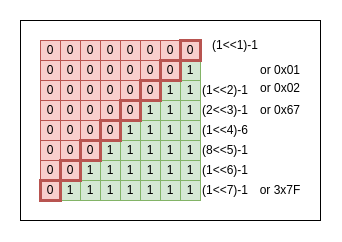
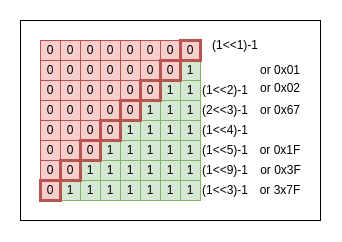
- <mxCell id="60" value="(1&amp;lt;&amp;lt;4)-6" style="text;html=1;strokeColor=none;fillColor=none;align=center;verticalAlign=middle;whiteSpace=wrap;rounded=0;" parent="1" vertex="1"><mxGeometry x="205" y="122.5" width="40" height="15" as="geometry" /></mxCell>
+ <mxCell id="60" value="(1&amp;lt;&amp;lt;4)-1" style="text;html=1;strokeColor=none;fillColor=none;align=center;verticalAlign=middle;whiteSpace=wrap;rounded=0;" parent="1" vertex="1"><mxGeometry x="205" y="122.5" width="40" height="15" as="geometry" /></mxCell>
- <mxCell id="61" value="(8&amp;lt;&amp;lt;5)-1" style="text;html=1;strokeColor=none;fillColor=none;align=center;verticalAlign=middle;whiteSpace=wrap;rounded=0;" parent="1" vertex="1"><mxGeometry x="205" y="142.5" width="40" height="15" as="geometry" /></mxCell>
+ <mxCell id="61" value="(1&amp;lt;&amp;lt;5)-1" style="text;html=1;strokeColor=none;fillColor=none;align=center;verticalAlign=middle;whiteSpace=wrap;rounded=0;" parent="1" vertex="1"><mxGeometry x="205" y="142.5" width="40" height="15" as="geometry" /></mxCell>
+ <mxCell id="67" value="or 0x1F" style="text;html=1;strokeColor=none;fillColor=none;align=center;verticalAlign=middle;whiteSpace=wrap;rounded=0;" parent="1" vertex="1"><mxGeometry x="255" y="142.5" width="50" height="15" as="geometry" /></mxCell>
- <mxCell id="62" value="(1&amp;lt;&amp;lt;6)-1" style="text;html=1;strokeColor=none;fillColor=none;align=center;verticalAlign=middle;whiteSpace=wrap;rounded=0;" parent="1" vertex="1"><mxGeometry x="205" y="162.5" width="40" height="15" as="geometry" /></mxCell>
+ <mxCell id="62" value="(1&amp;lt;&amp;lt;9)-1" style="text;html=1;strokeColor=none;fillColor=none;align=center;verticalAlign=middle;whiteSpace=wrap;rounded=0;" parent="1" vertex="1"><mxGeometry x="205" y="162.5" width="40" height="15" as="geometry" /></mxCell>
+ <mxCell id="68" value="or 0x3F" style="text;html=1;strokeColor=none;fillColor=none;align=center;verticalAlign=middle;whiteSpace=wrap;rounded=0;" parent="1" vertex="1"><mxGeometry x="257.5" y="162.5" width="45" height="15" as="geometry" /></mxCell>
- <mxCell id="63" value="(1&amp;lt;&amp;lt;7)-1" style="text;html=1;strokeColor=none;fillColor=none;align=center;verticalAlign=middle;whiteSpace=wrap;rounded=0;" parent="1" vertex="1"><mxGeometry x="205" y="182.5" width="40" height="15" as="geometry" /></mxCell>
+ <mxCell id="63" value="(1&amp;lt;&amp;lt;3)-1" style="text;html=1;strokeColor=none;fillColor=none;align=center;verticalAlign=middle;whiteSpace=wrap;rounded=0;" parent="1" vertex="1"><mxGeometry x="205" y="182.5" width="40" height="15" as="geometry" /></mxCell>
